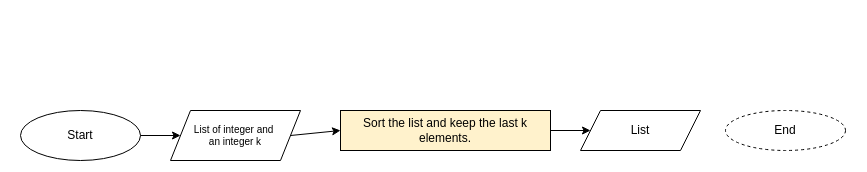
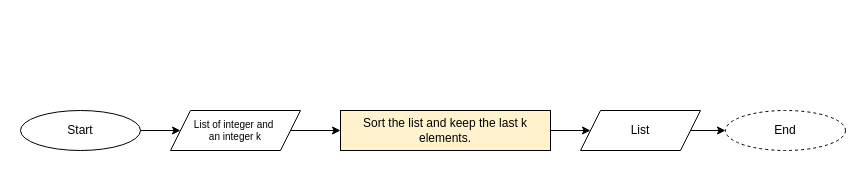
+ <mxCell id="9" value="" style="endArrow=classic;html=1;rounded=0;exitX=1;exitY=0.5;exitDx=0;exitDy=0;" parent="1" source="7" target="8" edge="1"><mxGeometry width="50" height="50" relative="1" as="geometry"><mxPoint x="320" y="75" as="sourcePoint" /><mxPoint x="360" y="75" as="targetPoint" /></mxGeometry></mxCell>
- <mxCell id="3" value="Start" style="ellipse;whiteSpace=wrap;html=1;" parent="1" vertex="1"><mxGeometry x="20" y="110" width="120" height="50" as="geometry" /></mxCell>
+ <mxCell id="3" value="Start" style="ellipse;whiteSpace=wrap;html=1;" parent="1" vertex="1"><mxGeometry x="20" y="110" width="120" height="40" as="geometry" /></mxCell>
- <mxCell id="4" value="List of integer and&amp;nbsp;&lt;div&gt;an integer k&lt;/div&gt;" style="shape=parallelogram;perimeter=parallelogramPerimeter;whiteSpace=wrap;html=1;fixedSize=1;fontSize=10;" parent="1" vertex="1"><mxGeometry x="170" y="110" width="130" height="50" as="geometry" /></mxCell>
+ <mxCell id="4" value="List of integer and&amp;nbsp;&lt;div&gt;an integer k&lt;/div&gt;" style="shape=parallelogram;perimeter=parallelogramPerimeter;whiteSpace=wrap;html=1;fixedSize=1;fontSize=10;" parent="1" vertex="1"><mxGeometry x="170" y="110" width="130" height="40" as="geometry" /></mxCell>
